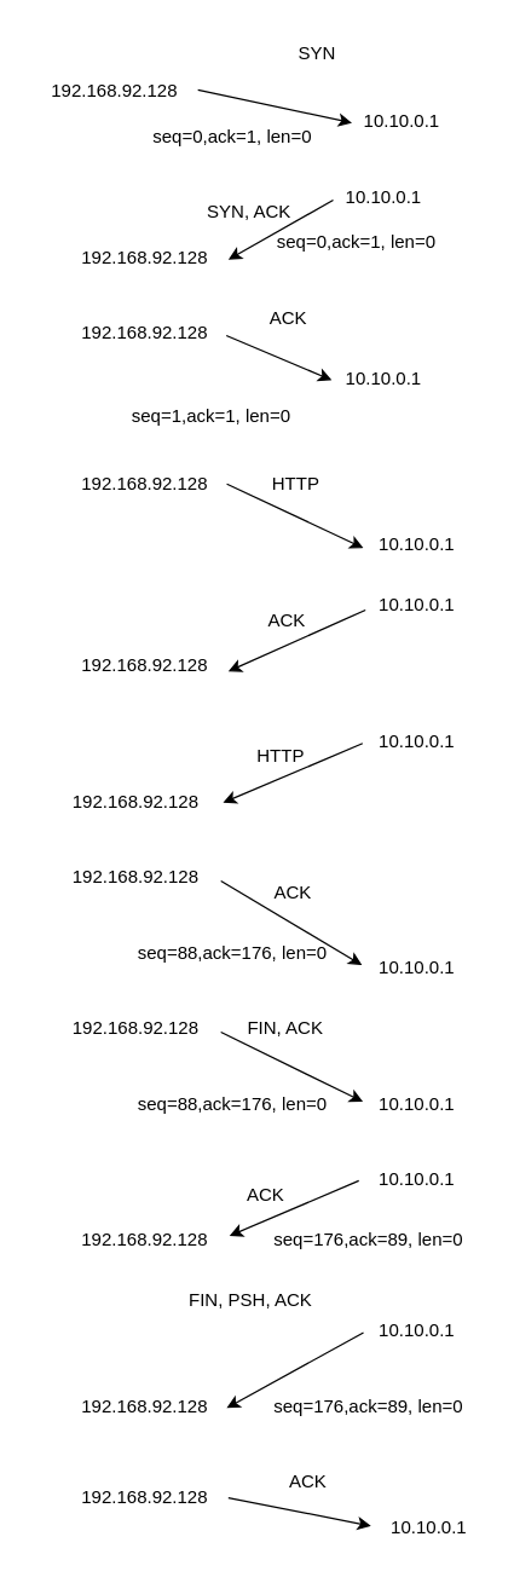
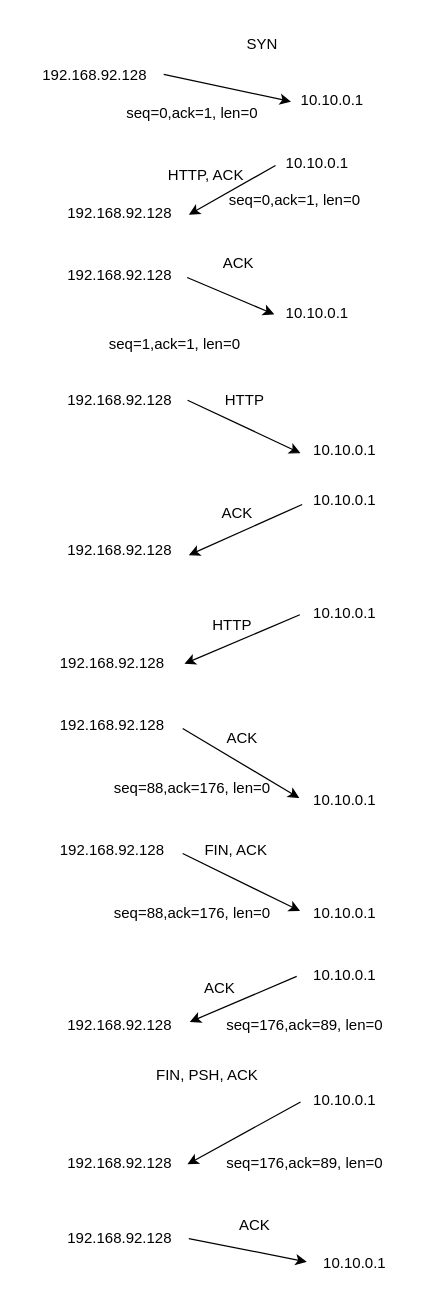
- <mxCell id="8" value="SYN, ACK" style="text;html=1;align=center;verticalAlign=middle;resizable=0;points=[];autosize=1;strokeColor=none;fillColor=none;" vertex="1" parent="1"><mxGeometry x="124" y="125" width="80" height="30" as="geometry" /></mxCell>
+ <mxCell id="8" value="HTTP, ACK" style="text;html=1;align=center;verticalAlign=middle;resizable=0;points=[];autosize=1;strokeColor=none;fillColor=none;" vertex="1" parent="1"><mxGeometry x="124" y="125" width="80" height="30" as="geometry" /></mxCell>
